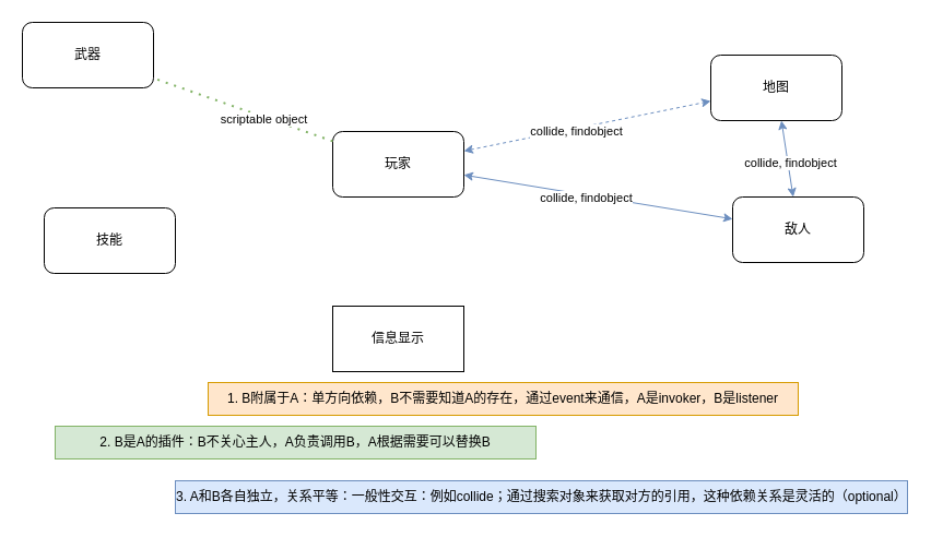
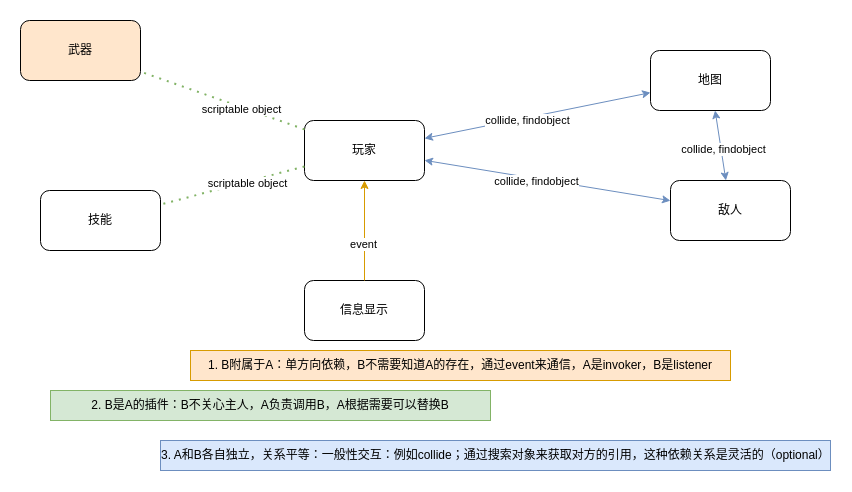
- <mxCell id="6" value="武器" style="rounded=1;whiteSpace=wrap;html=1;" vertex="1" parent="1"><mxGeometry x="20" y="20" width="120" height="60" as="geometry" /></mxCell>
+ <mxCell id="6" value="武器" style="rounded=1;whiteSpace=wrap;html=1;fillColor=#ffe6cc;" vertex="1" parent="1"><mxGeometry x="20" y="20" width="120" height="60" as="geometry" /></mxCell>
- <mxCell id="19" value="" style="endArrow=classic;startArrow=classic;html=1;rounded=0;fillColor=#dae8fc;strokeColor=#6c8ebf;dashed=1;" edge="1" parent="1" source="2" target="18"><mxGeometry width="50" height="50" relative="1" as="geometry"><mxPoint x="434" y="160" as="sourcePoint" /><mxPoint x="650" y="160" as="targetPoint" /></mxGeometry></mxCell>
+ <mxCell id="19" value="" style="endArrow=classic;startArrow=classic;html=1;rounded=0;fillColor=#dae8fc;strokeColor=#6c8ebf;" edge="1" parent="1" source="2" target="18"><mxGeometry width="50" height="50" relative="1" as="geometry"><mxPoint x="434" y="160" as="sourcePoint" /><mxPoint x="650" y="160" as="targetPoint" /></mxGeometry></mxCell>
+ <mxCell id="10" value="" style="endArrow=none;dashed=1;html=1;dashPattern=1 3;strokeWidth=2;rounded=0;fillColor=#d5e8d4;strokeColor=#82b366;" edge="1" parent="1" source="2" target="9"><mxGeometry width="50" height="50" relative="1" as="geometry"><mxPoint x="400" y="310" as="sourcePoint" /><mxPoint x="450" y="260" as="targetPoint" /></mxGeometry></mxCell>
+ <mxCell id="11" value="scriptable object" style="edgeLabel;html=1;align=center;verticalAlign=middle;resizable=0;points=[];" vertex="1" connectable="0" parent="10"><mxGeometry x="-0.191" y="1" relative="1" as="geometry"><mxPoint as="offset" /></mxGeometry></mxCell>
+ <mxCell id="4" value="" style="endArrow=classic;html=1;rounded=0;fillColor=#ffe6cc;strokeColor=#d79b00;" edge="1" parent="1" source="3" target="2"><mxGeometry width="50" height="50" relative="1" as="geometry"><mxPoint x="400" y="310" as="sourcePoint" /><mxPoint x="450" y="260" as="targetPoint" /></mxGeometry></mxCell>
+ <mxCell id="5" value="event" style="edgeLabel;html=1;align=center;verticalAlign=middle;resizable=0;points=[];" vertex="1" connectable="0" parent="4"><mxGeometry x="-0.254" y="2" relative="1" as="geometry"><mxPoint as="offset" /></mxGeometry></mxCell>
- <mxCell id="3" value="信息显示" style="whiteSpace=wrap;html=1;rounded=0;" vertex="1" parent="1"><mxGeometry x="304" y="280" width="120" height="60" as="geometry" /></mxCell>
+ <mxCell id="3" value="信息显示" style="rounded=1;whiteSpace=wrap;html=1;" vertex="1" parent="1"><mxGeometry x="304" y="280" width="120" height="60" as="geometry" /></mxCell>
